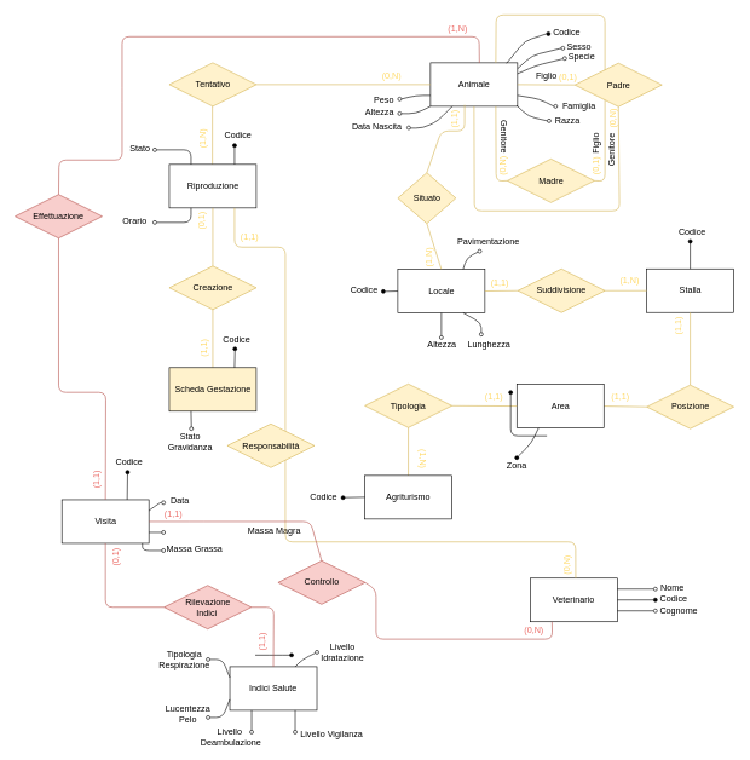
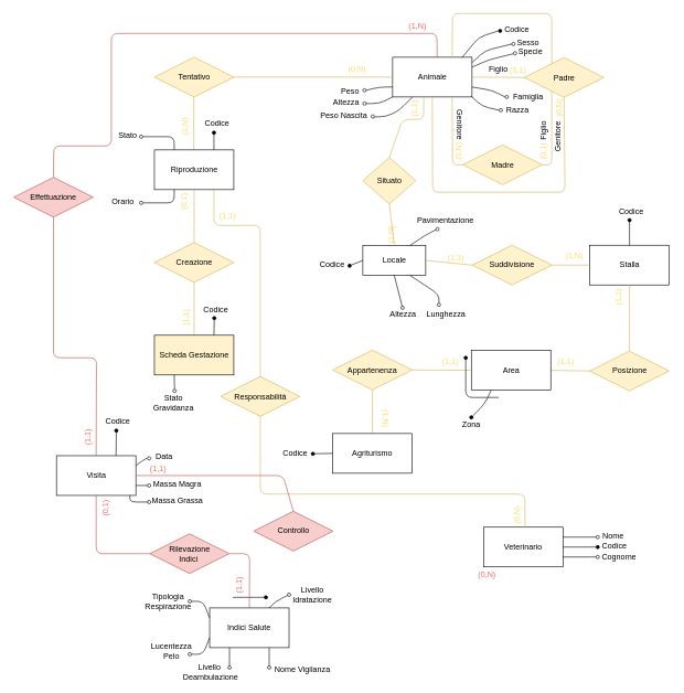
- <mxCell id="28" value="&lt;font style=&quot;font-size: 12px&quot;&gt;Data Nascita&lt;/font&gt;" style="text;html=1;strokeColor=none;fillColor=none;align=center;verticalAlign=middle;whiteSpace=wrap;rounded=0;" parent="1" vertex="1"><mxGeometry x="479.5" y="164" width="78" height="20" as="geometry" /></mxCell>
+ <mxCell id="28" value="&lt;font style=&quot;font-size: 12px&quot;&gt;Peso Nascita&lt;/font&gt;" style="text;html=1;strokeColor=none;fillColor=none;align=center;verticalAlign=middle;whiteSpace=wrap;rounded=0;" parent="1" vertex="1"><mxGeometry x="479.5" y="164" width="78" height="20" as="geometry" /></mxCell>
- <mxCell id="6" value="Locale" style="rounded=0;whiteSpace=wrap;html=1;" parent="1" vertex="1"><mxGeometry x="547.5" y="370.5" width="120" height="60" as="geometry" /></mxCell>
+ <mxCell id="6" value="Locale" style="rounded=0;whiteSpace=wrap;html=1;" parent="1" vertex="1"><mxGeometry x="547.5" y="370.5" width="95" height="45" as="geometry" /></mxCell>
- <mxCell id="134" value="Tipologia" style="rhombus;whiteSpace=wrap;html=1;fillColor=#fff2cc;strokeColor=#d6b656;" parent="1" vertex="1"><mxGeometry x="502" y="528.5" width="120" height="60" as="geometry" /></mxCell>
+ <mxCell id="134" value="Appartenenza" style="rhombus;whiteSpace=wrap;html=1;fillColor=#fff2cc;strokeColor=#d6b656;" parent="1" vertex="1"><mxGeometry x="502" y="528.5" width="120" height="60" as="geometry" /></mxCell>
- <mxCell id="70" value="Responsabilità" style="rhombus;whiteSpace=wrap;html=1;strokeColor=#d6b656;fillColor=#fff2cc;" parent="1" vertex="1"><mxGeometry x="312.5" y="583.5" width="120" height="60" as="geometry" /></mxCell>
+ <mxCell id="70" value="Responsabilità" style="rhombus;whiteSpace=wrap;html=1;strokeColor=#d6b656;fillColor=#fff2cc;" parent="1" vertex="1"><mxGeometry x="332.5" y="568.5" width="120" height="60" as="geometry" /></mxCell>
- <mxCell id="62" value="Massa Magra" style="text;html=1;strokeColor=none;fillColor=none;align=center;verticalAlign=middle;whiteSpace=wrap;rounded=0;" parent="1" vertex="1"><mxGeometry x="339.5" y="722" width="75" height="19" as="geometry" /></mxCell>
+ <mxCell id="62" value="Massa Magra" style="text;html=1;strokeColor=none;fillColor=none;align=center;verticalAlign=middle;whiteSpace=wrap;rounded=0;" parent="1" vertex="1"><mxGeometry x="229.5" y="722" width="75" height="19" as="geometry" /></mxCell>
- <mxCell id="79" value="" style="endArrow=none;html=1;shadow=0;fillColor=#f8cecc;strokeColor=#b85450;entryX=1;entryY=0.5;entryDx=0;entryDy=0;exitX=0.25;exitY=1;exitDx=0;exitDy=0;" parent="1" source="37" target="80" edge="1"><mxGeometry width="50" height="50" relative="1" as="geometry"><mxPoint x="747.5" y="880" as="sourcePoint" /><mxPoint x="357.5" y="841" as="targetPoint" /><Array as="points"><mxPoint x="760.5" y="880" /><mxPoint x="517.5" y="880" /><mxPoint x="517.5" y="812" /></Array></mxGeometry></mxCell>
- <mxCell id="45" value="&lt;font style=&quot;font-size: 12px&quot;&gt;Livello Vigilanza&lt;/font&gt;" style="text;html=1;strokeColor=none;fillColor=none;align=center;verticalAlign=middle;whiteSpace=wrap;rounded=0;" parent="1" vertex="1"><mxGeometry x="410" y="1000.5" width="93" height="20" as="geometry" /></mxCell>
+ <mxCell id="45" value="&lt;font style=&quot;font-size: 12px&quot;&gt;Nome Vigilanza&lt;/font&gt;" style="text;html=1;strokeColor=none;fillColor=none;align=center;verticalAlign=middle;whiteSpace=wrap;rounded=0;" parent="1" vertex="1"><mxGeometry x="410" y="1000.5" width="93" height="20" as="geometry" /></mxCell>
